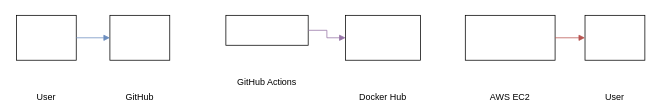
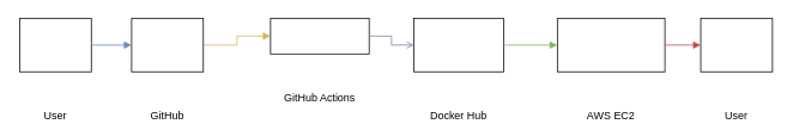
+ <mxCell id="9" style="edgeStyle=orthogonalEdgeStyle;rounded=0;orthogonalLoop=1;jettySize=auto;html=1;endArrow=block;endFill=1;strokeColor=#d6b656;" edge="1" parent="1" source="3" target="4"><mxGeometry relative="1" as="geometry" /></mxCell>
- <mxCell id="10" style="edgeStyle=orthogonalEdgeStyle;rounded=0;orthogonalLoop=1;jettySize=auto;html=1;endArrow=block;endFill=1;strokeColor=#9673a6;" edge="1" parent="1" source="4" target="5"><mxGeometry relative="1" as="geometry" /></mxCell>
+ <mxCell id="10" style="edgeStyle=orthogonalEdgeStyle;rounded=0;orthogonalLoop=1;jettySize=auto;html=1;endArrow=open;endFill=1;strokeColor=#9673a6;" edge="1" parent="1" source="4" target="5"><mxGeometry relative="1" as="geometry" /></mxCell>
+ <mxCell id="11" style="edgeStyle=orthogonalEdgeStyle;rounded=0;orthogonalLoop=1;jettySize=auto;html=1;endArrow=block;endFill=1;strokeColor=#82b366;" edge="1" parent="1" source="5" target="6"><mxGeometry relative="1" as="geometry" /></mxCell>
